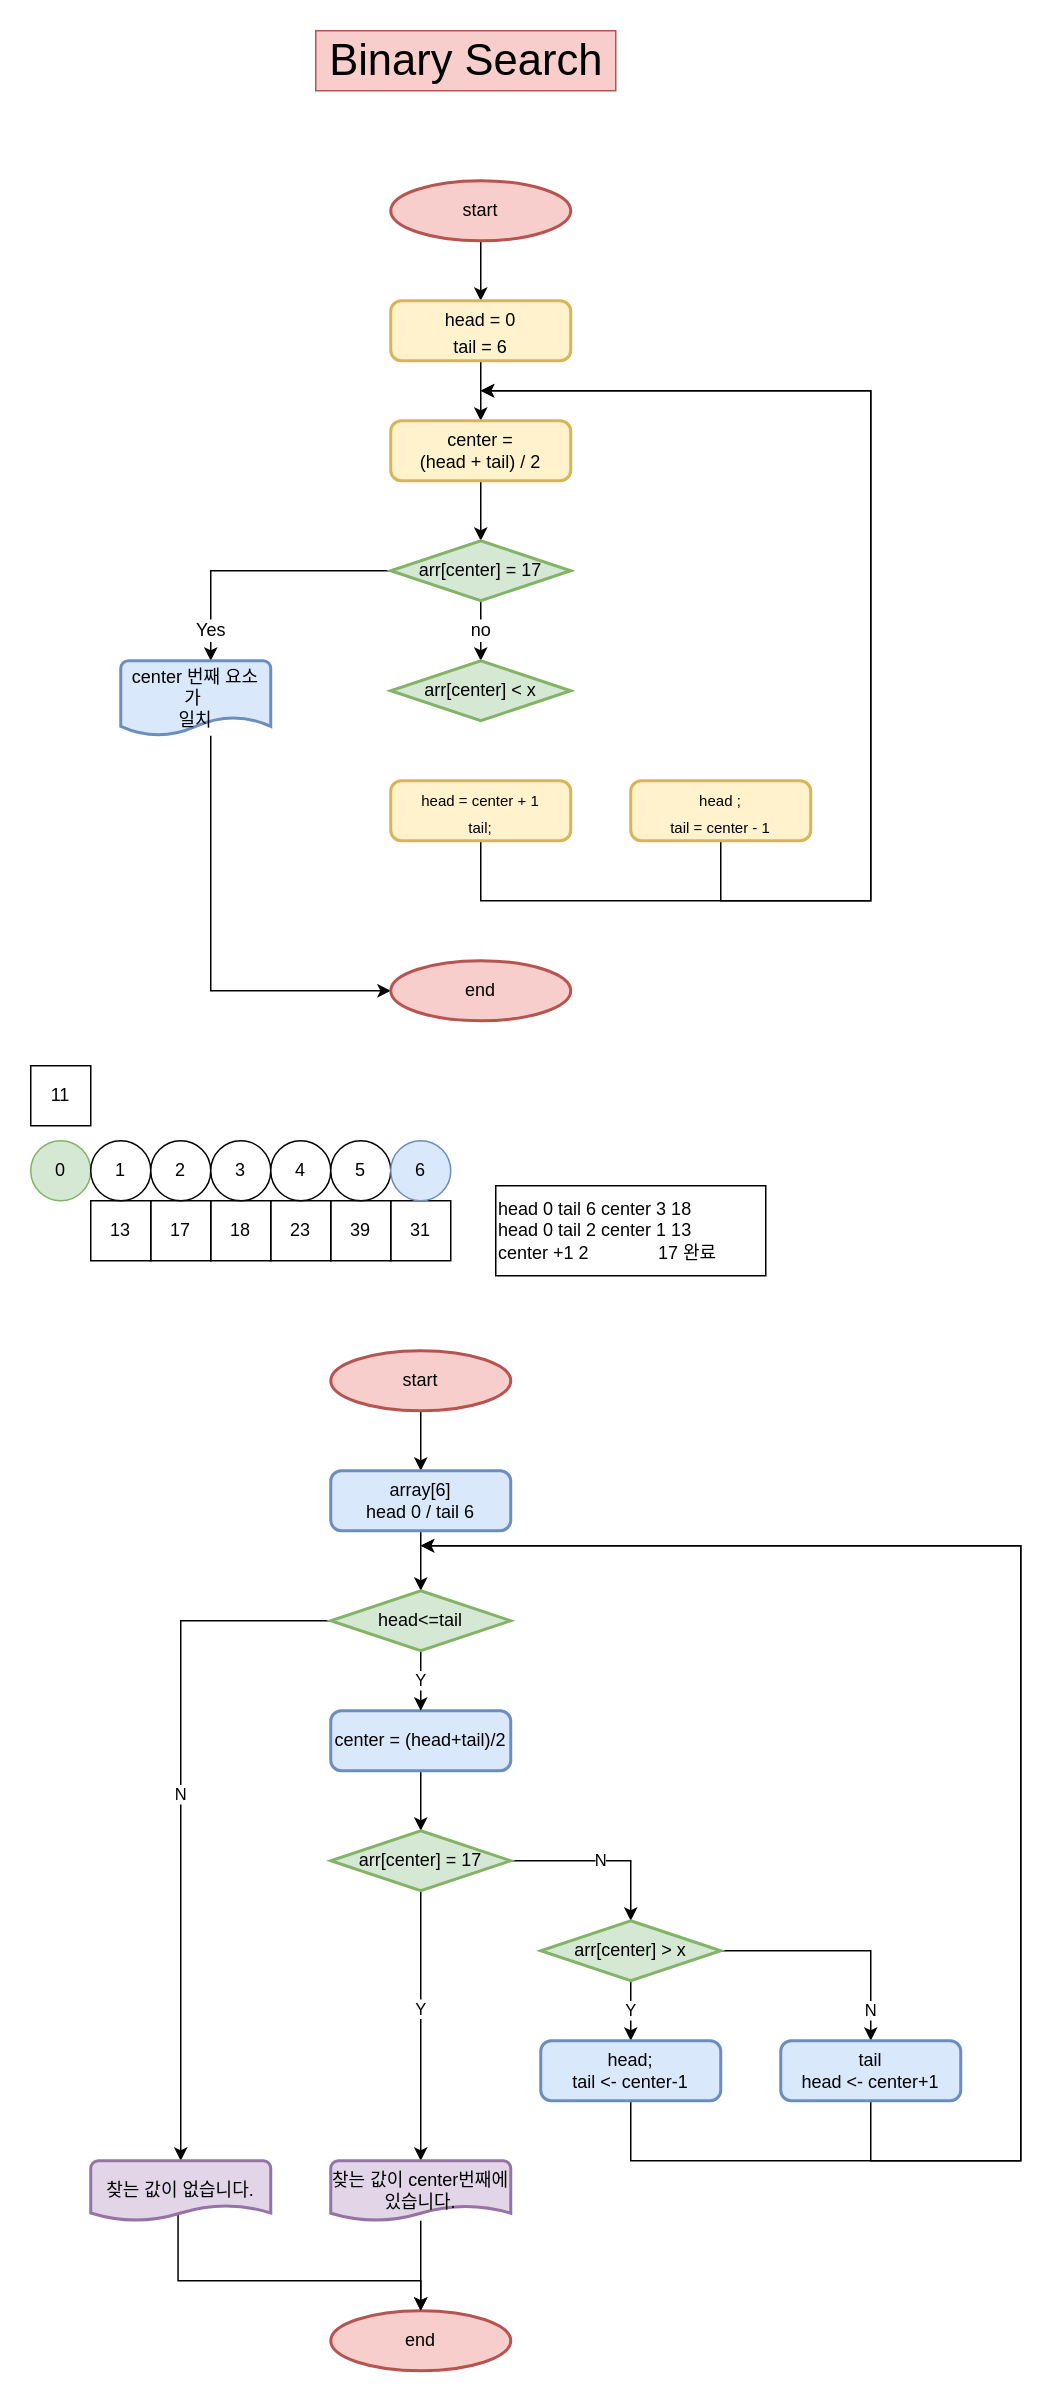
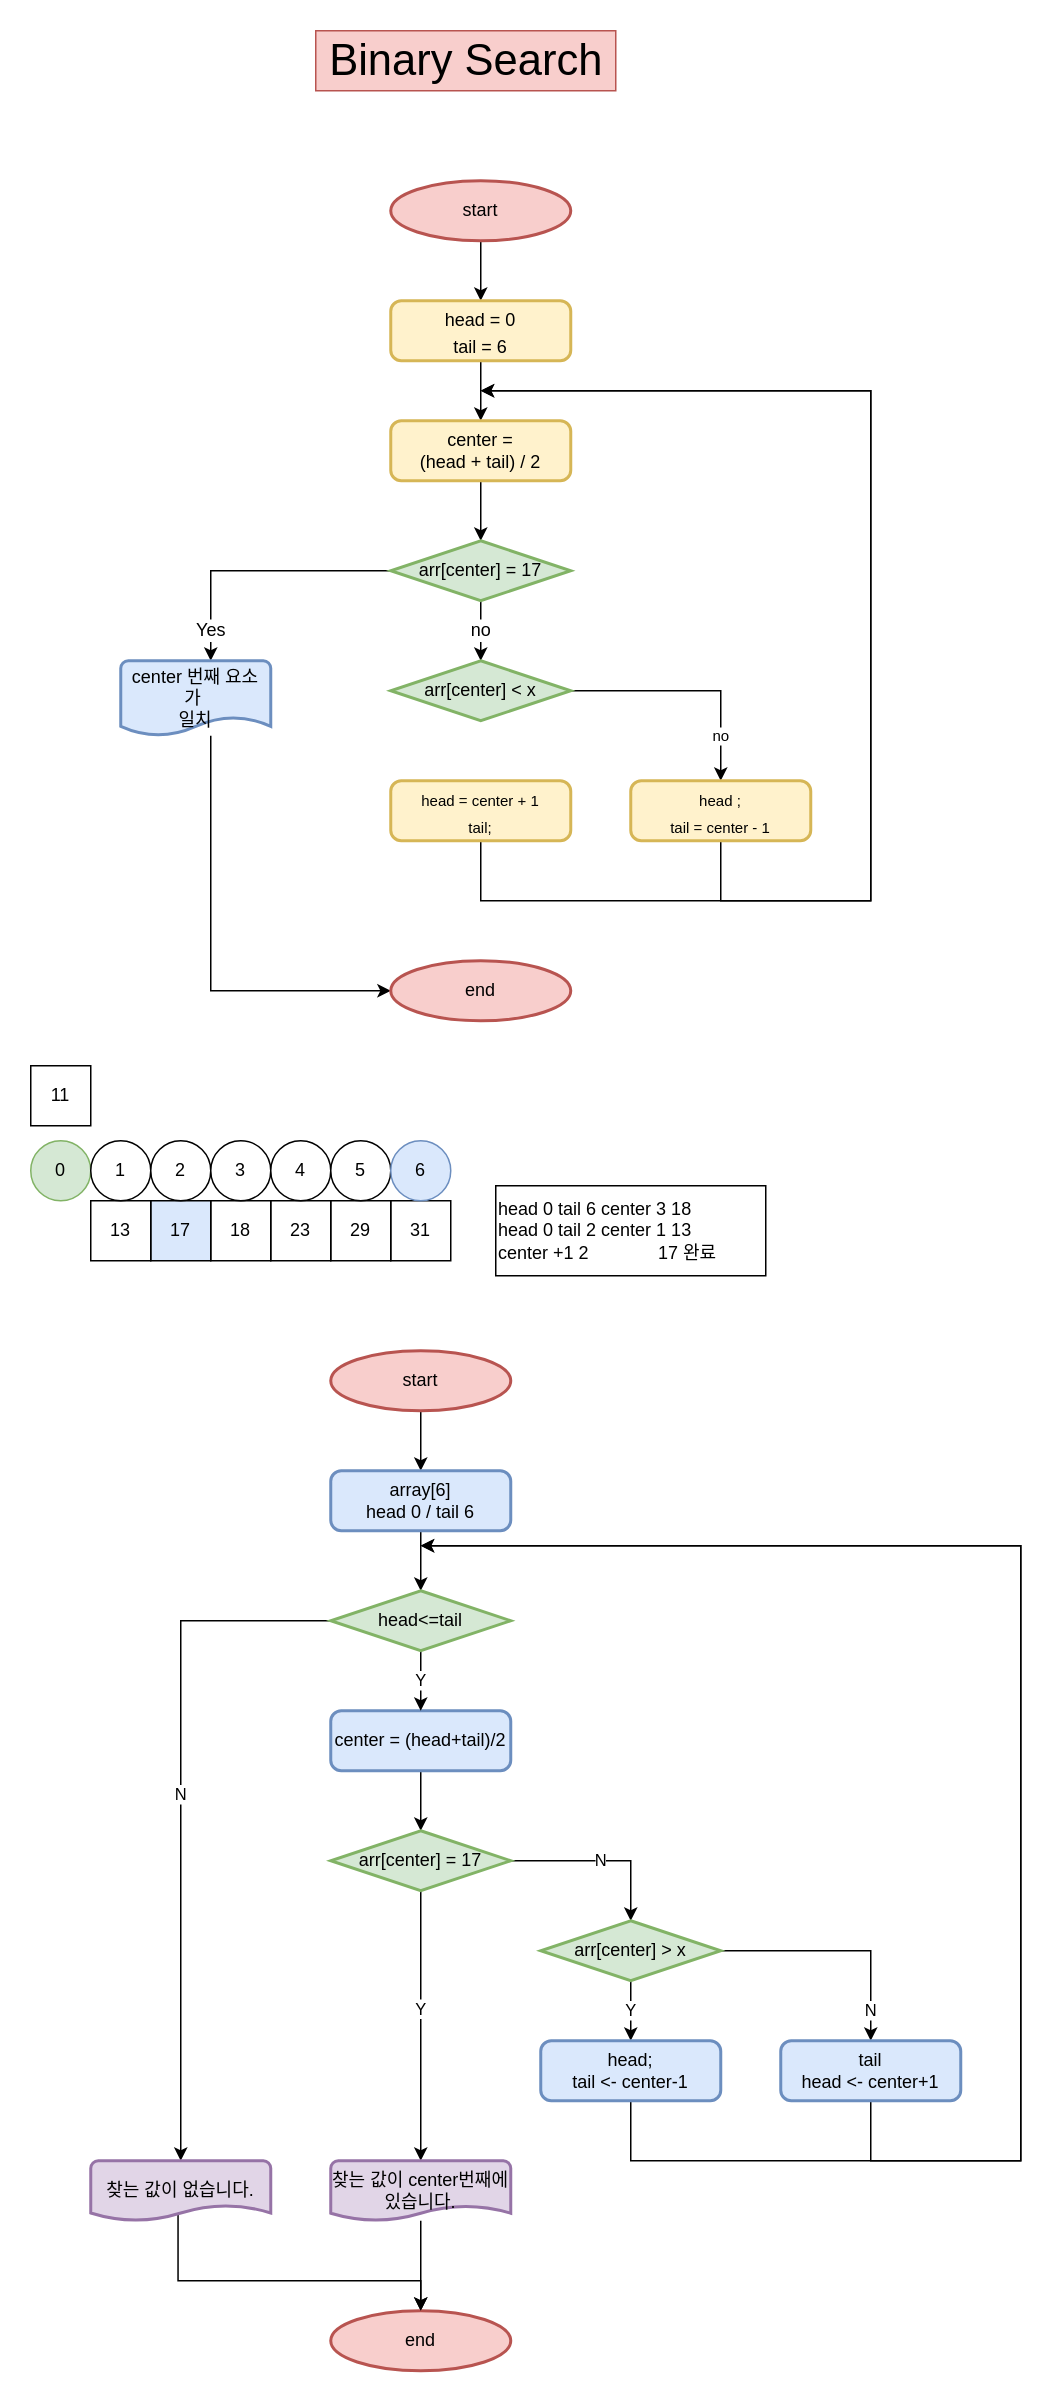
+ <mxCell id="15" value="no" style="edgeStyle=orthogonalEdgeStyle;rounded=0;orthogonalLoop=1;jettySize=auto;html=1;fontSize=10;" parent="1" source="16" target="18" edge="1"><mxGeometry x="0.625" relative="1" as="geometry"><mxPoint as="offset" /></mxGeometry></mxCell>
- <mxCell id="26" value="17" style="rounded=0;whiteSpace=wrap;html=1;" vertex="1" parent="1"><mxGeometry x="100" y="800" width="40" height="40" as="geometry" /></mxCell>
+ <mxCell id="26" value="17" style="rounded=0;whiteSpace=wrap;html=1;fillColor=#dae8fc;" vertex="1" parent="1"><mxGeometry x="100" y="800" width="40" height="40" as="geometry" /></mxCell>
- <mxCell id="23" value="39" style="rounded=0;whiteSpace=wrap;html=1;" vertex="1" parent="1"><mxGeometry x="220" y="800" width="40" height="40" as="geometry" /></mxCell>
+ <mxCell id="23" value="29" style="rounded=0;whiteSpace=wrap;html=1;" vertex="1" parent="1"><mxGeometry x="220" y="800" width="40" height="40" as="geometry" /></mxCell>
